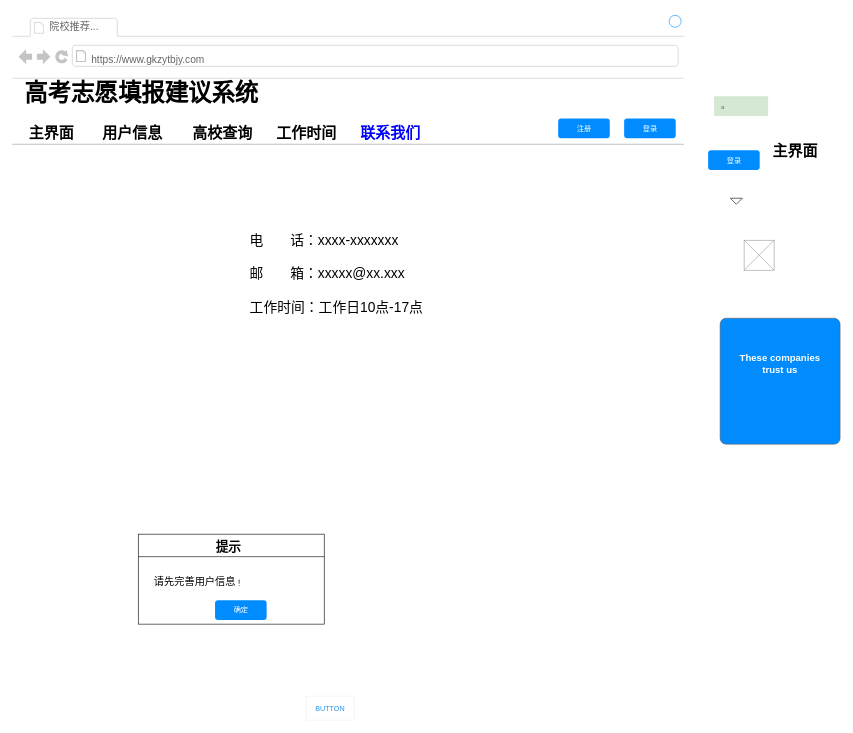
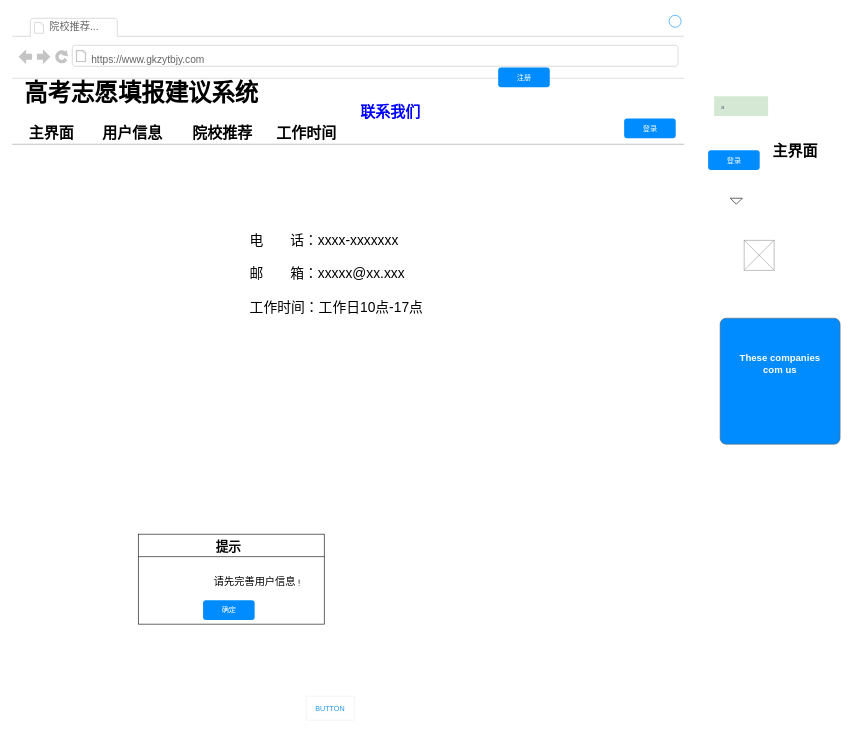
- <mxCell id="8" value="注册" style="rounded=1;align=center;strokeColor=none;html=1;fontColor=#ffffff;fontSize=12;fillColor=#008CFF;" vertex="1" parent="2"><mxGeometry x="910" y="177" width="86" height="33" as="geometry" /></mxCell>
+ <mxCell id="8" value="注册" style="rounded=1;align=center;strokeColor=none;html=1;fontColor=#ffffff;fontSize=12;fillColor=#008CFF;" vertex="1" parent="2"><mxGeometry x="810" y="92" width="86" height="33" as="geometry" /></mxCell>
- <mxCell id="13" value="&lt;b&gt;&lt;font style=&quot;font-size: 25px&quot;&gt;高校查询&lt;/font&gt;&lt;/b&gt;" style="text;html=1;align=center;verticalAlign=middle;resizable=0;points=[];autosize=1;" vertex="1" parent="2"><mxGeometry x="290" y="190" width="120" height="20" as="geometry" /></mxCell>
+ <mxCell id="13" value="&lt;b&gt;&lt;font style=&quot;font-size: 25px&quot;&gt;院校推荐&lt;/font&gt;&lt;/b&gt;" style="text;html=1;align=center;verticalAlign=middle;resizable=0;points=[];autosize=1;" vertex="1" parent="2"><mxGeometry x="290" y="190" width="120" height="20" as="geometry" /></mxCell>
- <mxCell id="15" value="&lt;font color=&quot;#0000FF&quot;&gt;&lt;b&gt;&lt;font style=&quot;font-size: 25px&quot;&gt;联系我们&lt;/font&gt;&lt;/b&gt;&lt;/font&gt;" style="text;html=1;align=center;verticalAlign=middle;resizable=0;points=[];autosize=1;" vertex="1" parent="2"><mxGeometry x="570" y="190" width="120" height="20" as="geometry" /></mxCell>
+ <mxCell id="15" value="&lt;font color=&quot;#0000FF&quot;&gt;&lt;b&gt;&lt;font style=&quot;font-size: 25px&quot;&gt;联系我们&lt;/font&gt;&lt;/b&gt;&lt;/font&gt;" style="text;html=1;align=center;verticalAlign=middle;resizable=0;points=[];autosize=1;" vertex="1" parent="2"><mxGeometry x="570" y="155" width="120" height="20" as="geometry" /></mxCell>
- <mxCell id="19" value="These companies&lt;br&gt;trust us" style="strokeWidth=1;shadow=0;dashed=0;align=center;html=1;shape=mxgraph.mockup.anchor;fontSize=16;fontColor=#ffffff;fontStyle=1;whiteSpace=wrap;" parent="18" vertex="1"><mxGeometry y="33.6" width="200" height="84" as="geometry" /></mxCell>
+ <mxCell id="19" value="These companies&lt;br&gt;com us" style="strokeWidth=1;shadow=0;dashed=0;align=center;html=1;shape=mxgraph.mockup.anchor;fontSize=16;fontColor=#ffffff;fontStyle=1;whiteSpace=wrap;" parent="18" vertex="1"><mxGeometry y="33.6" width="200" height="84" as="geometry" /></mxCell>
- <mxCell id="26" value="&lt;font style=&quot;font-size: 17px&quot;&gt;请先完善用户信息&lt;/font&gt;！" style="text;html=1;align=center;verticalAlign=middle;resizable=0;points=[];autosize=1;" vertex="1" parent="1"><mxGeometry x="250" y="960" width="160" height="20" as="geometry" /></mxCell>
+ <mxCell id="26" value="&lt;font style=&quot;font-size: 17px&quot;&gt;请先完善用户信息&lt;/font&gt;！" style="text;html=1;align=center;verticalAlign=middle;resizable=0;points=[];autosize=1;" vertex="1" parent="1"><mxGeometry x="350" y="960" width="160" height="20" as="geometry" /></mxCell>
- <mxCell id="27" value="确定" style="rounded=1;align=center;strokeColor=none;html=1;fontColor=#ffffff;fontSize=12;fillColor=#008CFF;" vertex="1" parent="1"><mxGeometry x="358" y="1000" width="86" height="33" as="geometry" /></mxCell>
+ <mxCell id="27" value="确定" style="rounded=1;align=center;strokeColor=none;html=1;fontColor=#ffffff;fontSize=12;fillColor=#008CFF;" vertex="1" parent="1"><mxGeometry x="338" y="1000" width="86" height="33" as="geometry" /></mxCell>
